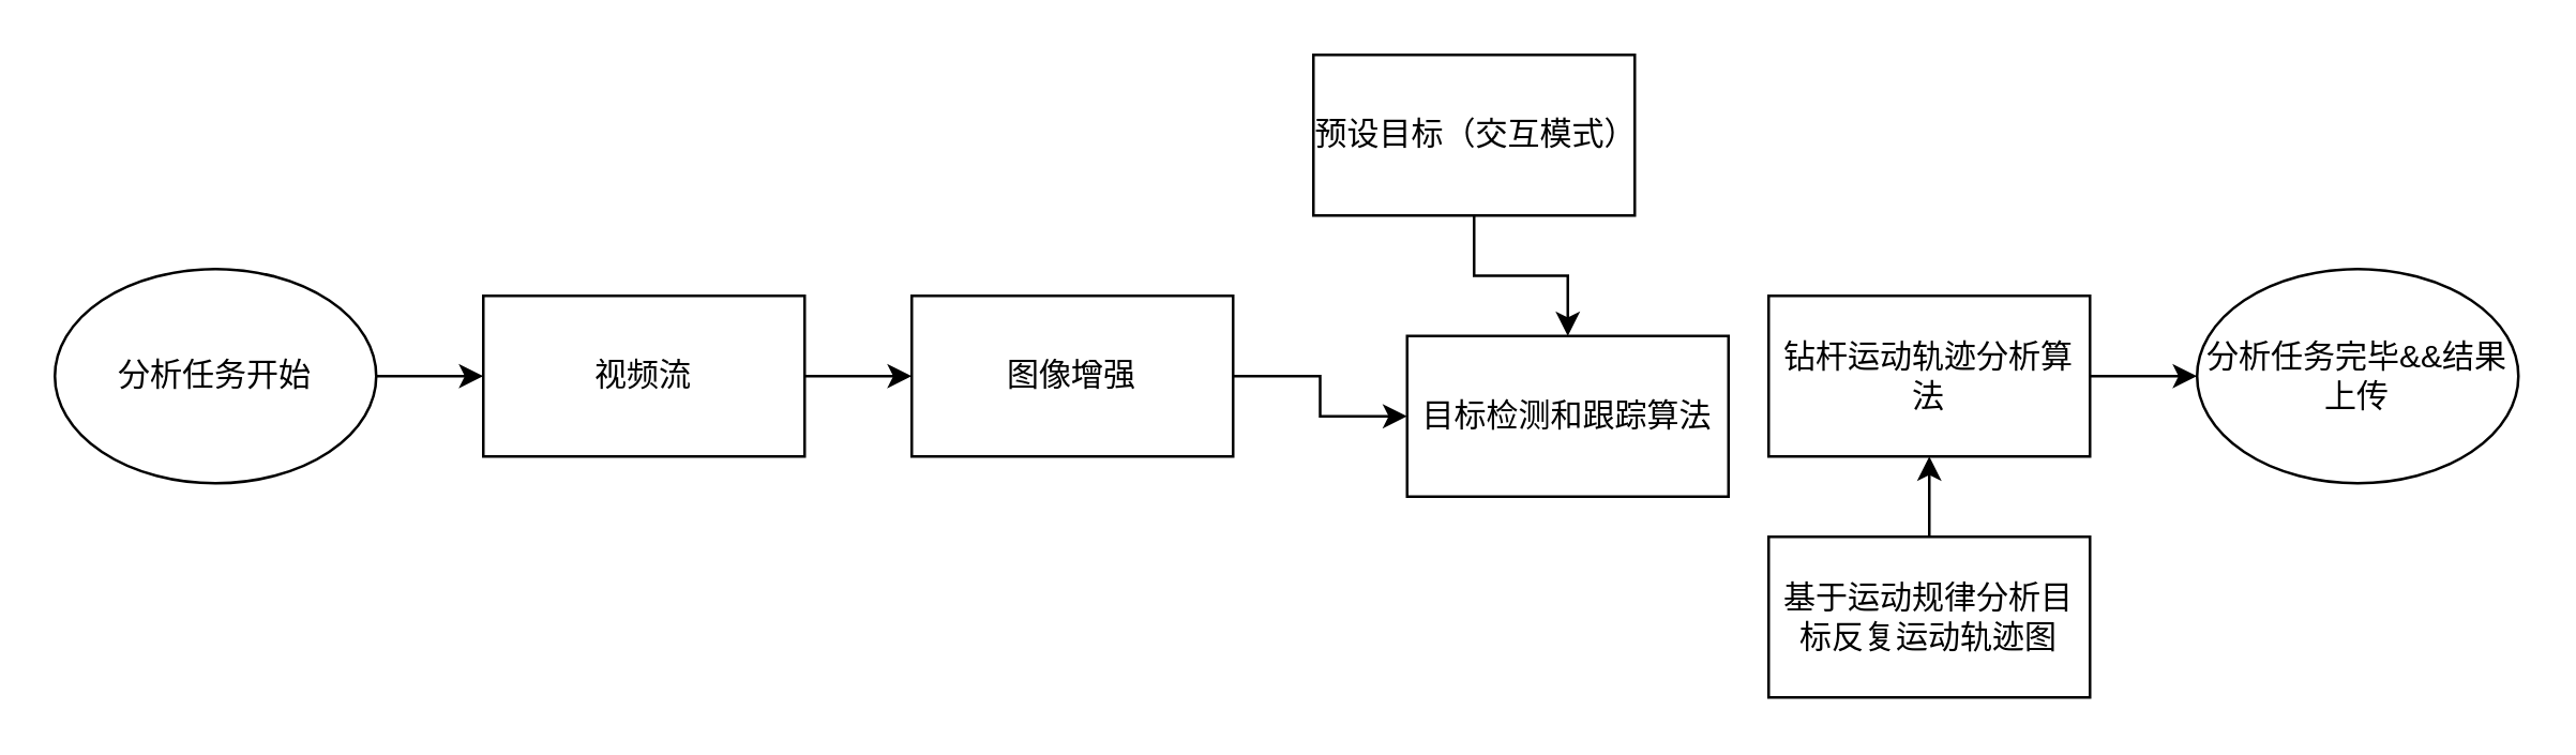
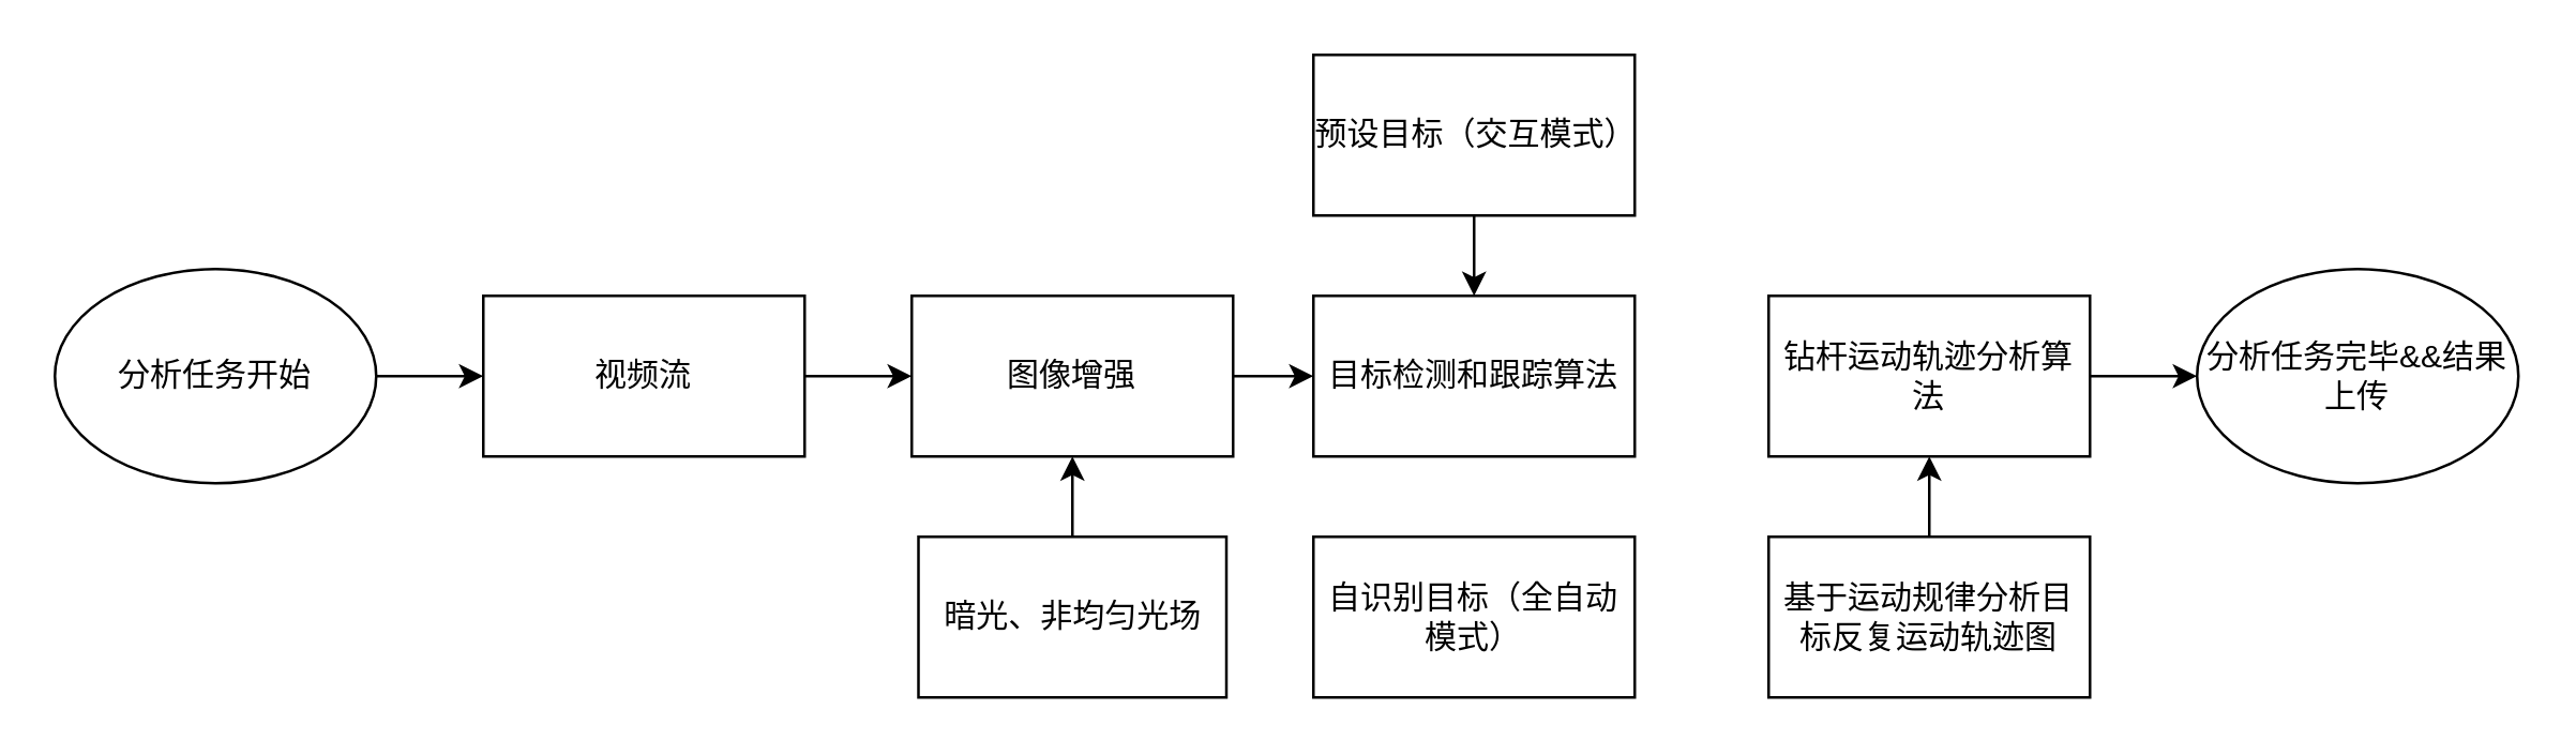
- <mxCell id="6" value="目标检测和跟踪算法" style="rounded=0;whiteSpace=wrap;html=1;" vertex="1" parent="1"><mxGeometry x="525" y="125" width="120" height="60" as="geometry" /></mxCell>
+ <mxCell id="6" value="目标检测和跟踪算法" style="rounded=0;whiteSpace=wrap;html=1;" vertex="1" parent="1"><mxGeometry x="490" y="110" width="120" height="60" as="geometry" /></mxCell>
+ <mxCell id="9" style="edgeStyle=orthogonalEdgeStyle;rounded=0;orthogonalLoop=1;jettySize=auto;html=1;entryX=0.5;entryY=1;entryDx=0;entryDy=0;" edge="1" parent="1" source="10" target="5"><mxGeometry relative="1" as="geometry" /></mxCell>
+ <mxCell id="10" value="暗光、非均匀光场" style="rounded=0;whiteSpace=wrap;html=1;" vertex="1" parent="1"><mxGeometry x="342.5" y="200" width="115" height="60" as="geometry" /></mxCell>
+ <mxCell id="13" value="自识别目标（全自动模式）" style="rounded=0;whiteSpace=wrap;html=1;" vertex="1" parent="1"><mxGeometry x="490" y="200" width="120" height="60" as="geometry" /></mxCell>
